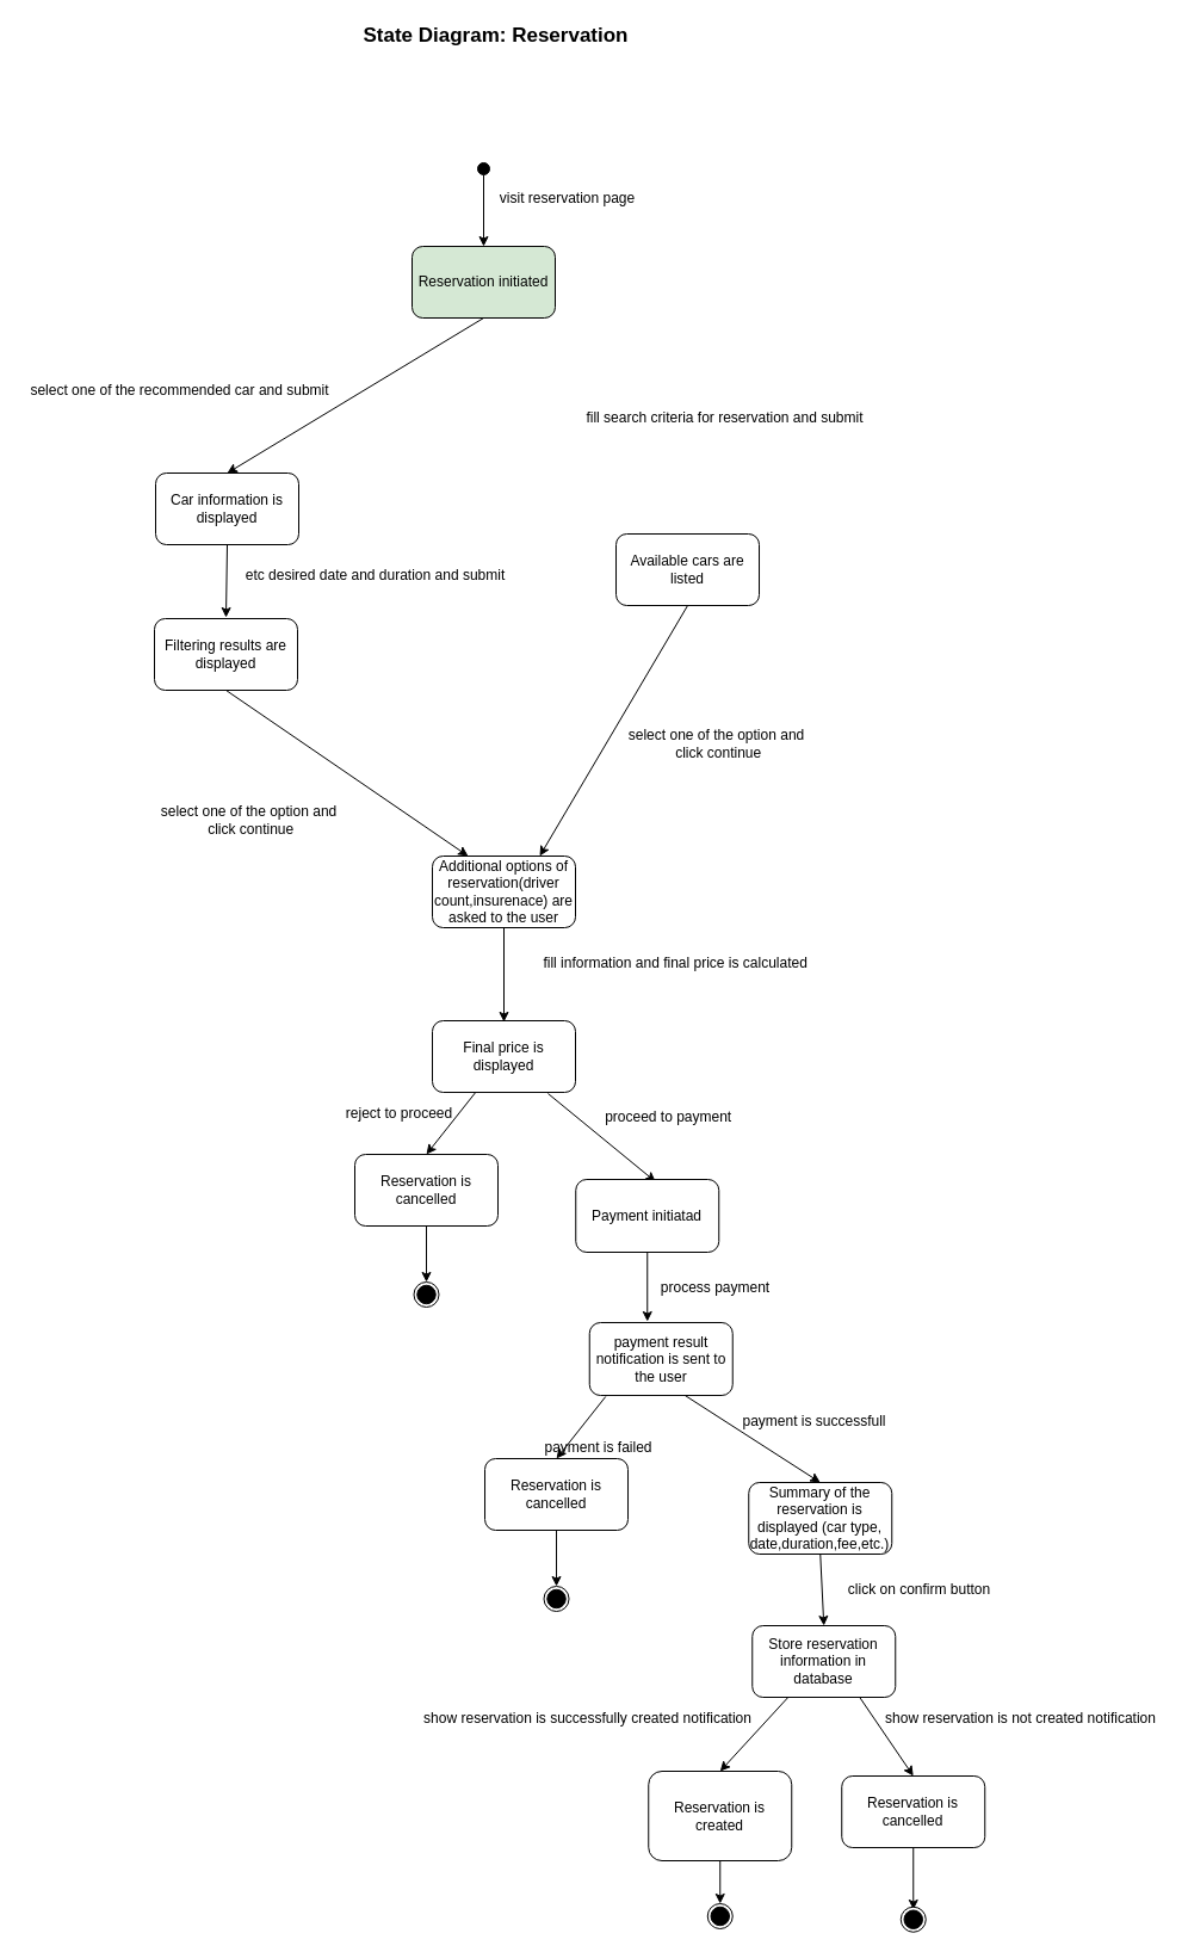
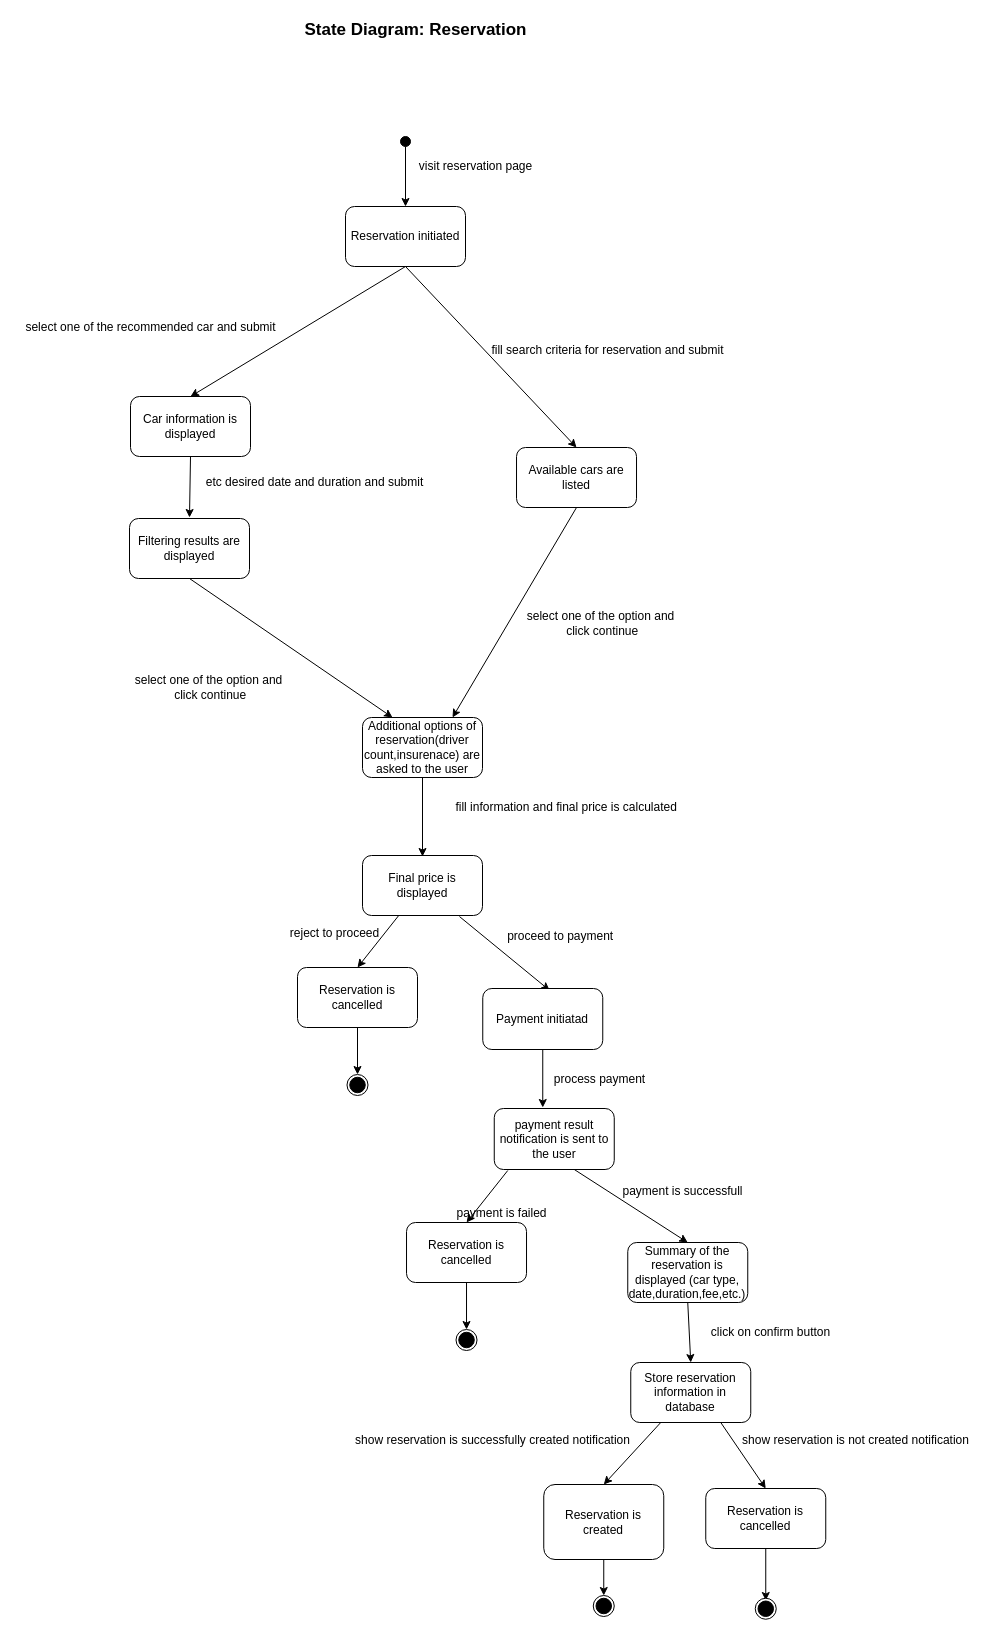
- <mxCell id="6" value="Reservation initiated" style="rounded=1;whiteSpace=wrap;html=1;fillColor=#d5e8d4;" parent="1" vertex="1"><mxGeometry x="345" y="206" width="120" height="60" as="geometry" /></mxCell>
+ <mxCell id="6" value="Reservation initiated" style="rounded=1;whiteSpace=wrap;html=1;fillColor=#FFFFFF;" parent="1" vertex="1"><mxGeometry x="345" y="206" width="120" height="60" as="geometry" /></mxCell>
+ <mxCell id="7" value="" style="endArrow=classic;html=1;exitX=0.5;exitY=1;exitDx=0;exitDy=0;entryX=0.5;entryY=0;entryDx=0;entryDy=0;" parent="1" source="6" target="9" edge="1"><mxGeometry width="50" height="50" relative="1" as="geometry"><mxPoint x="330" y="416" as="sourcePoint" /><mxPoint x="405" y="316" as="targetPoint" /></mxGeometry></mxCell>
